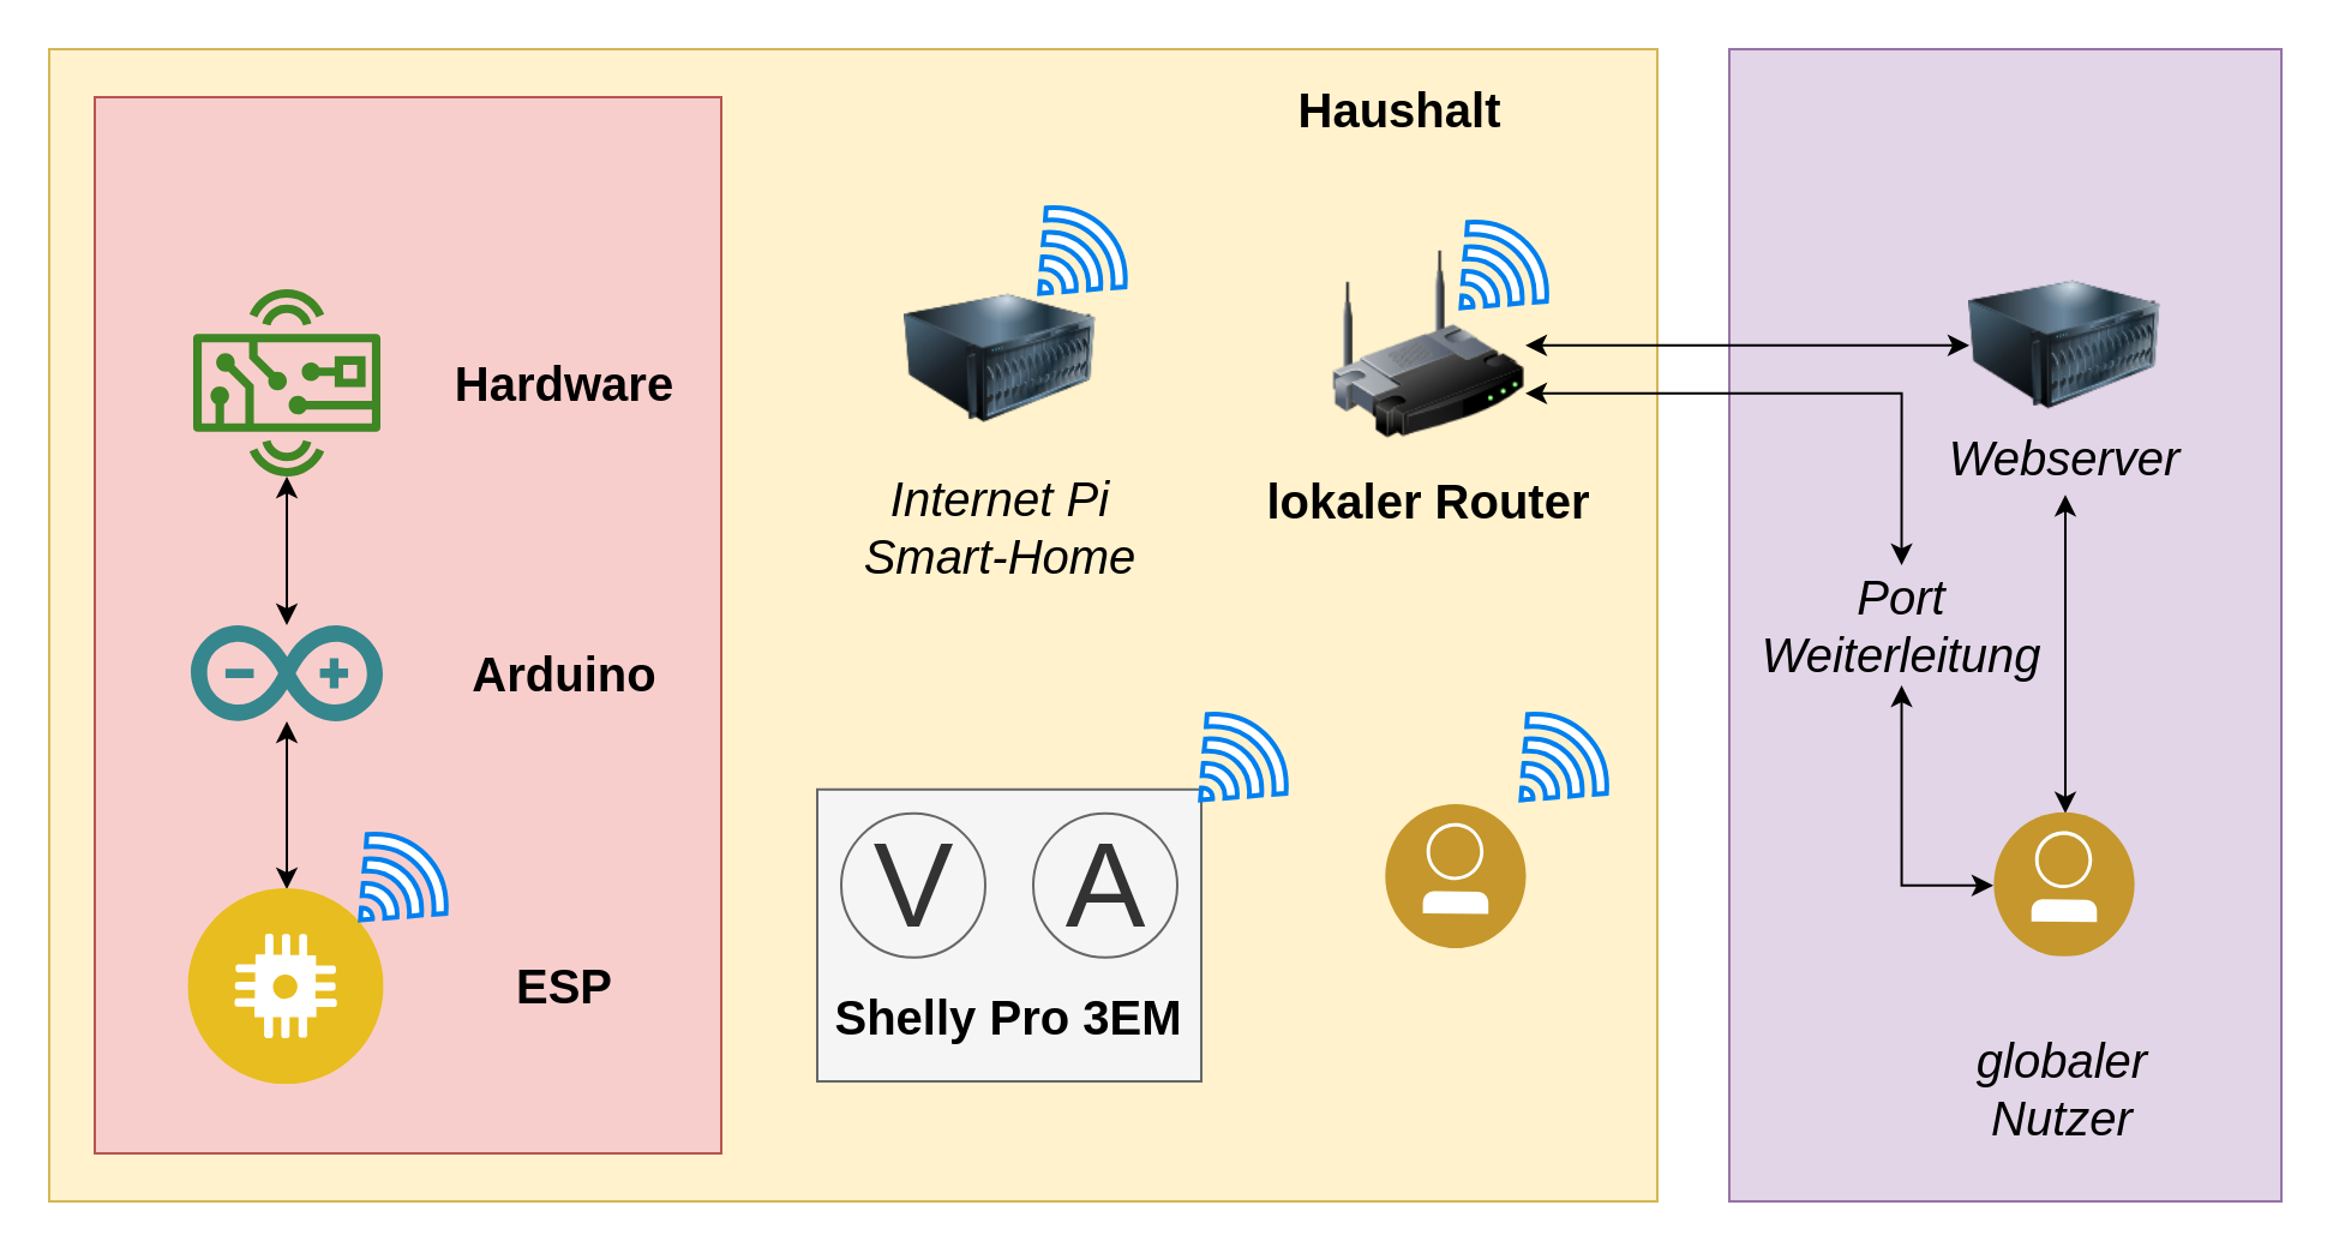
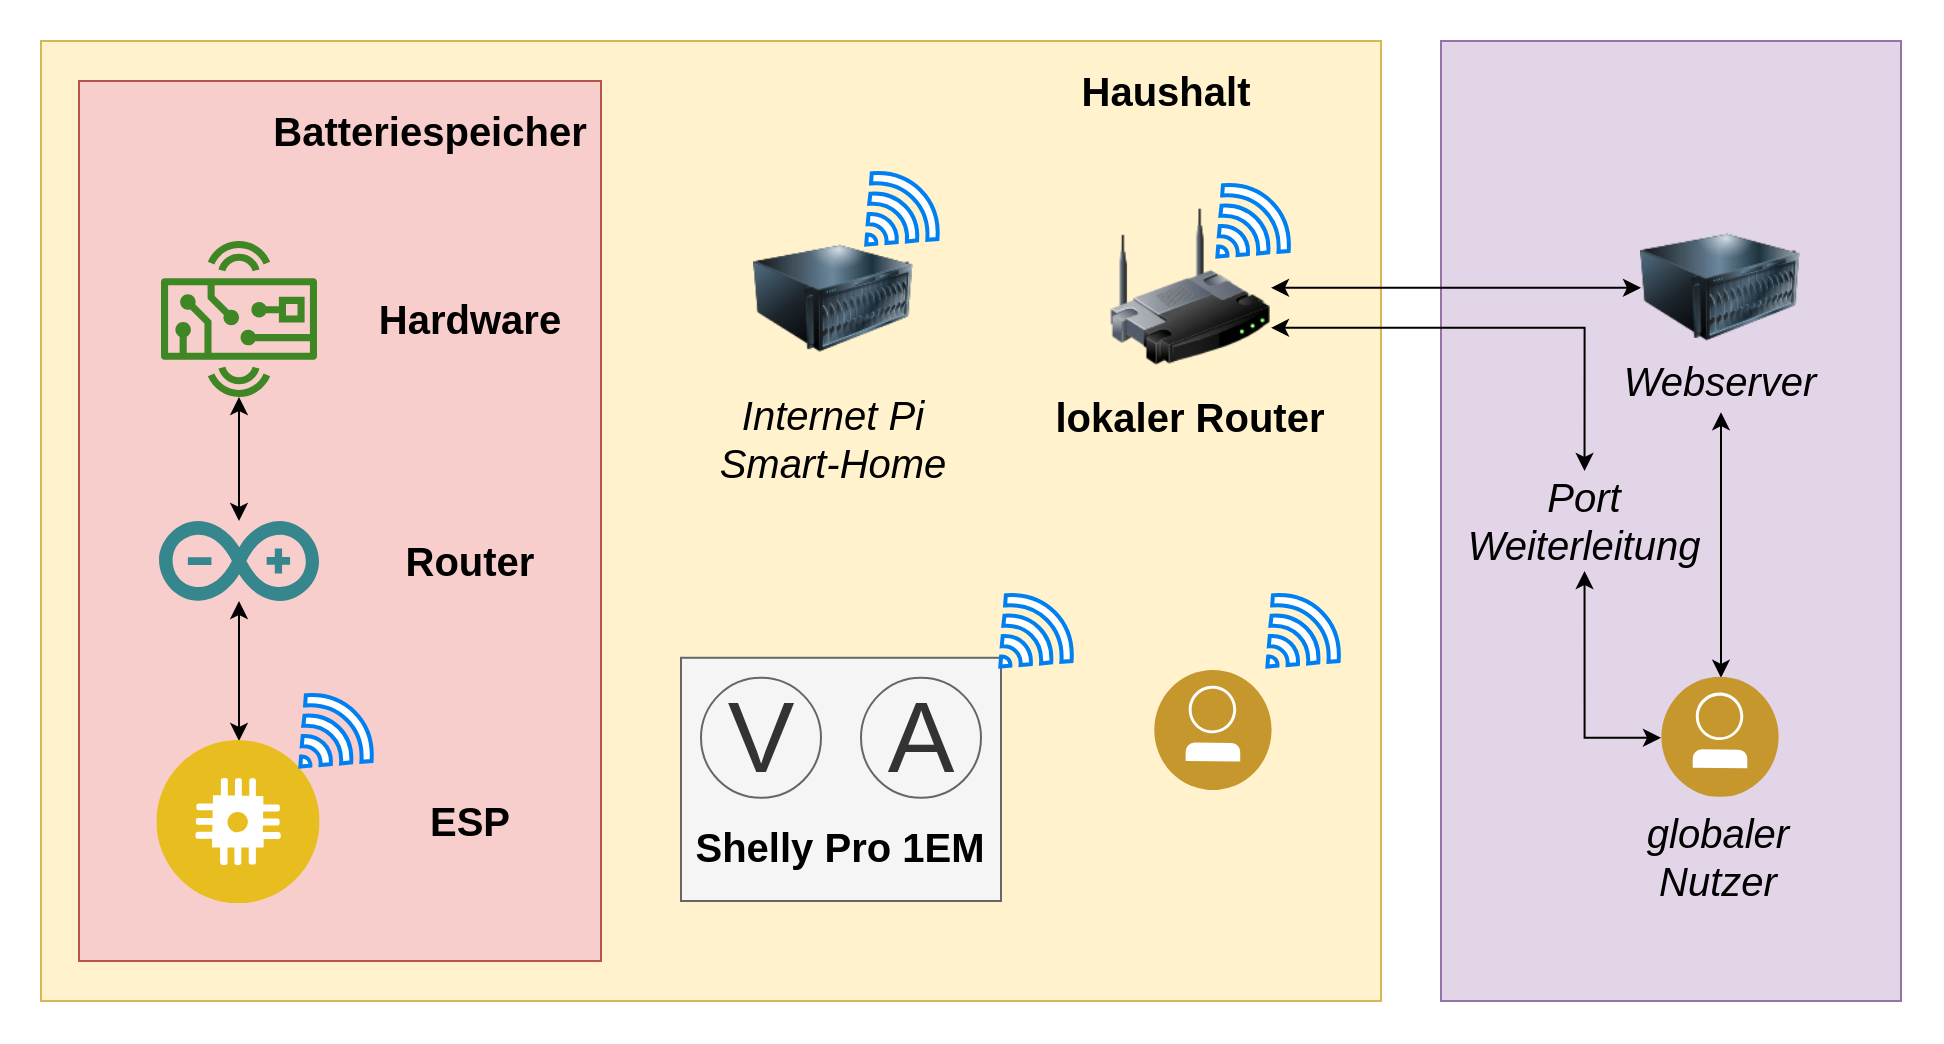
+ <mxCell id="17" value="&lt;span style=&quot;font-size: 20px;&quot;&gt;&lt;b&gt;Batteriespeicher&lt;/b&gt;&lt;br&gt;&lt;/span&gt;" style="text;html=1;strokeColor=none;fillColor=none;align=center;verticalAlign=middle;whiteSpace=wrap;rounded=0;" vertex="1" parent="1"><mxGeometry x="140" y="50" width="150" height="30" as="geometry" /></mxCell>
- <mxCell id="19" value="&lt;font style=&quot;font-size: 20px;&quot;&gt;Arduino&lt;/font&gt;" style="text;html=1;strokeColor=none;fillColor=none;align=center;verticalAlign=middle;whiteSpace=wrap;rounded=0;fontStyle=1" vertex="1" parent="1"><mxGeometry x="160" y="265" width="150" height="30" as="geometry" /></mxCell>
+ <mxCell id="19" value="&lt;font style=&quot;font-size: 20px;&quot;&gt;Router&lt;/font&gt;" style="text;html=1;strokeColor=none;fillColor=none;align=center;verticalAlign=middle;whiteSpace=wrap;rounded=0;fontStyle=1" vertex="1" parent="1"><mxGeometry x="160" y="265" width="150" height="30" as="geometry" /></mxCell>
- <mxCell id="28" value="&lt;font style=&quot;font-size: 20px;&quot;&gt;&lt;b&gt;Shelly Pro 3EM&lt;/b&gt;&lt;/font&gt;" style="text;html=1;strokeColor=none;fillColor=none;align=center;verticalAlign=middle;whiteSpace=wrap;rounded=0;" vertex="1" parent="1"><mxGeometry x="345" y="408.39" width="150" height="30" as="geometry" /></mxCell>
+ <mxCell id="28" value="&lt;font style=&quot;font-size: 20px;&quot;&gt;&lt;b&gt;Shelly Pro 1EM&lt;/b&gt;&lt;/font&gt;" style="text;html=1;strokeColor=none;fillColor=none;align=center;verticalAlign=middle;whiteSpace=wrap;rounded=0;" vertex="1" parent="1"><mxGeometry x="345" y="408.39" width="150" height="30" as="geometry" /></mxCell>
- <mxCell id="33" value="&lt;span style=&quot;font-size: 20px;&quot;&gt;&lt;i&gt;globaler Nutzer&lt;/i&gt;&lt;br&gt;&lt;/span&gt;" style="text;html=1;strokeColor=none;fillColor=none;align=center;verticalAlign=middle;whiteSpace=wrap;rounded=0;" vertex="1" parent="1"><mxGeometry x="818.23" y="428.61" width="81.77" height="48" as="geometry" /></mxCell>
+ <mxCell id="33" value="&lt;span style=&quot;font-size: 20px;&quot;&gt;&lt;i&gt;globaler Nutzer&lt;/i&gt;&lt;br&gt;&lt;/span&gt;" style="text;html=1;strokeColor=none;fillColor=none;align=center;verticalAlign=middle;whiteSpace=wrap;rounded=0;" vertex="1" parent="1"><mxGeometry x="818.23" y="403.61" width="81.77" height="48" as="geometry" /></mxCell>
